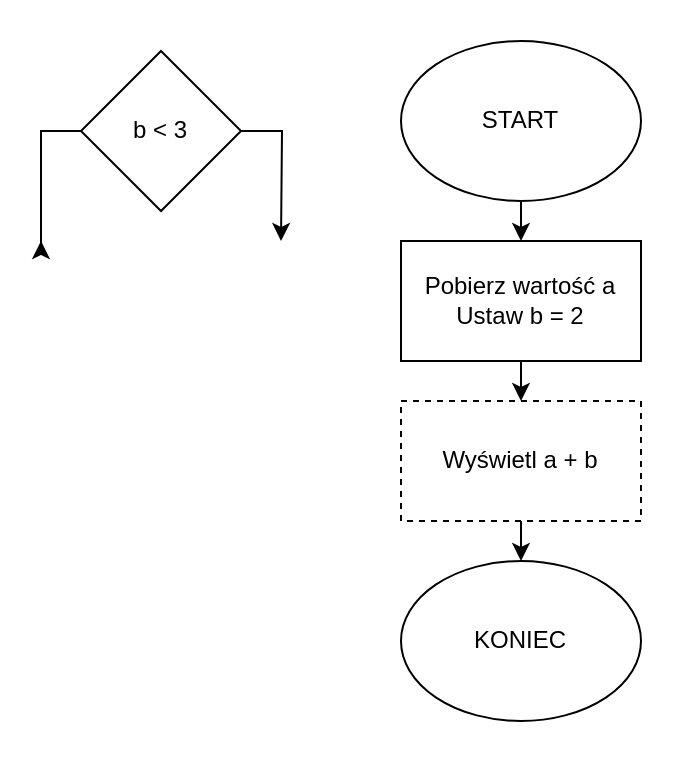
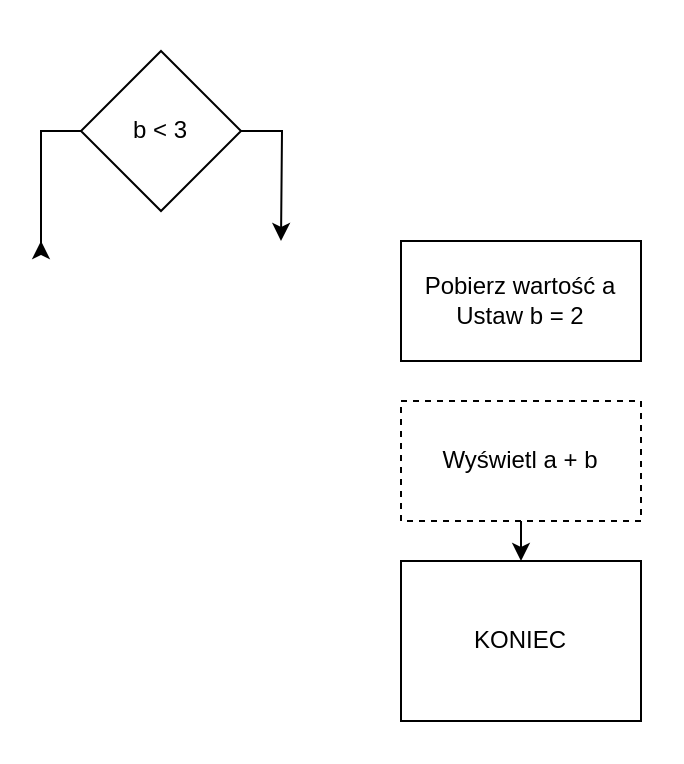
- <mxCell id="3" value="START" style="ellipse;whiteSpace=wrap;html=1;" vertex="1" parent="1"><mxGeometry x="200" y="20" width="120" height="80" as="geometry" /></mxCell>
- <mxCell id="2" style="edgeStyle=orthogonalEdgeStyle;rounded=0;orthogonalLoop=1;jettySize=auto;html=1;exitX=0.5;exitY=1;exitDx=0;exitDy=0;entryX=0.5;entryY=0;entryDx=0;entryDy=0;" edge="1" parent="1" source="3" target="5"><mxGeometry relative="1" as="geometry" /></mxCell>
- <mxCell id="4" style="edgeStyle=orthogonalEdgeStyle;rounded=0;orthogonalLoop=1;jettySize=auto;html=1;exitX=0.5;exitY=1;exitDx=0;exitDy=0;entryX=0.5;entryY=0;entryDx=0;entryDy=0;" edge="1" parent="1" source="5" target="7"><mxGeometry relative="1" as="geometry" /></mxCell>
- <mxCell id="8" value="KONIEC" style="ellipse;whiteSpace=wrap;html=1;" vertex="1" parent="1"><mxGeometry x="200" y="280" width="120" height="80" as="geometry" /></mxCell>
+ <mxCell id="8" value="KONIEC" style="whiteSpace=wrap;html=1;rounded=0;" vertex="1" parent="1"><mxGeometry x="200" y="280" width="120" height="80" as="geometry" /></mxCell>
